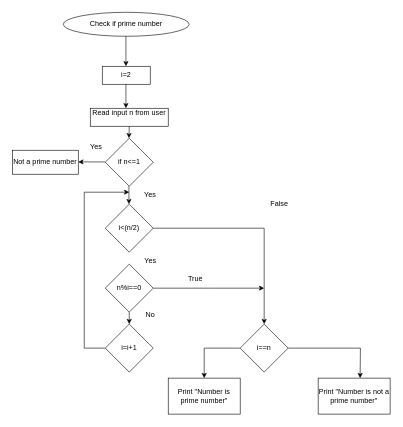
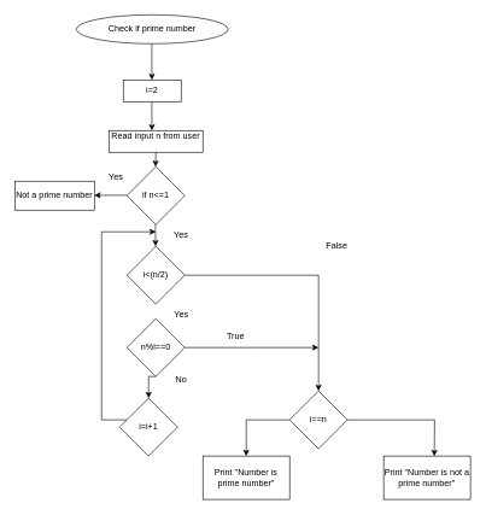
- <mxCell id="20" value="i=i+1" style="rhombus;whiteSpace=wrap;html=1;" vertex="1" parent="1"><mxGeometry x="175" y="540" width="80" height="80" as="geometry" /></mxCell>
+ <mxCell id="20" value="i=i+1" style="rhombus;whiteSpace=wrap;html=1;" vertex="1" parent="1"><mxGeometry x="165" y="550" width="80" height="80" as="geometry" /></mxCell>
